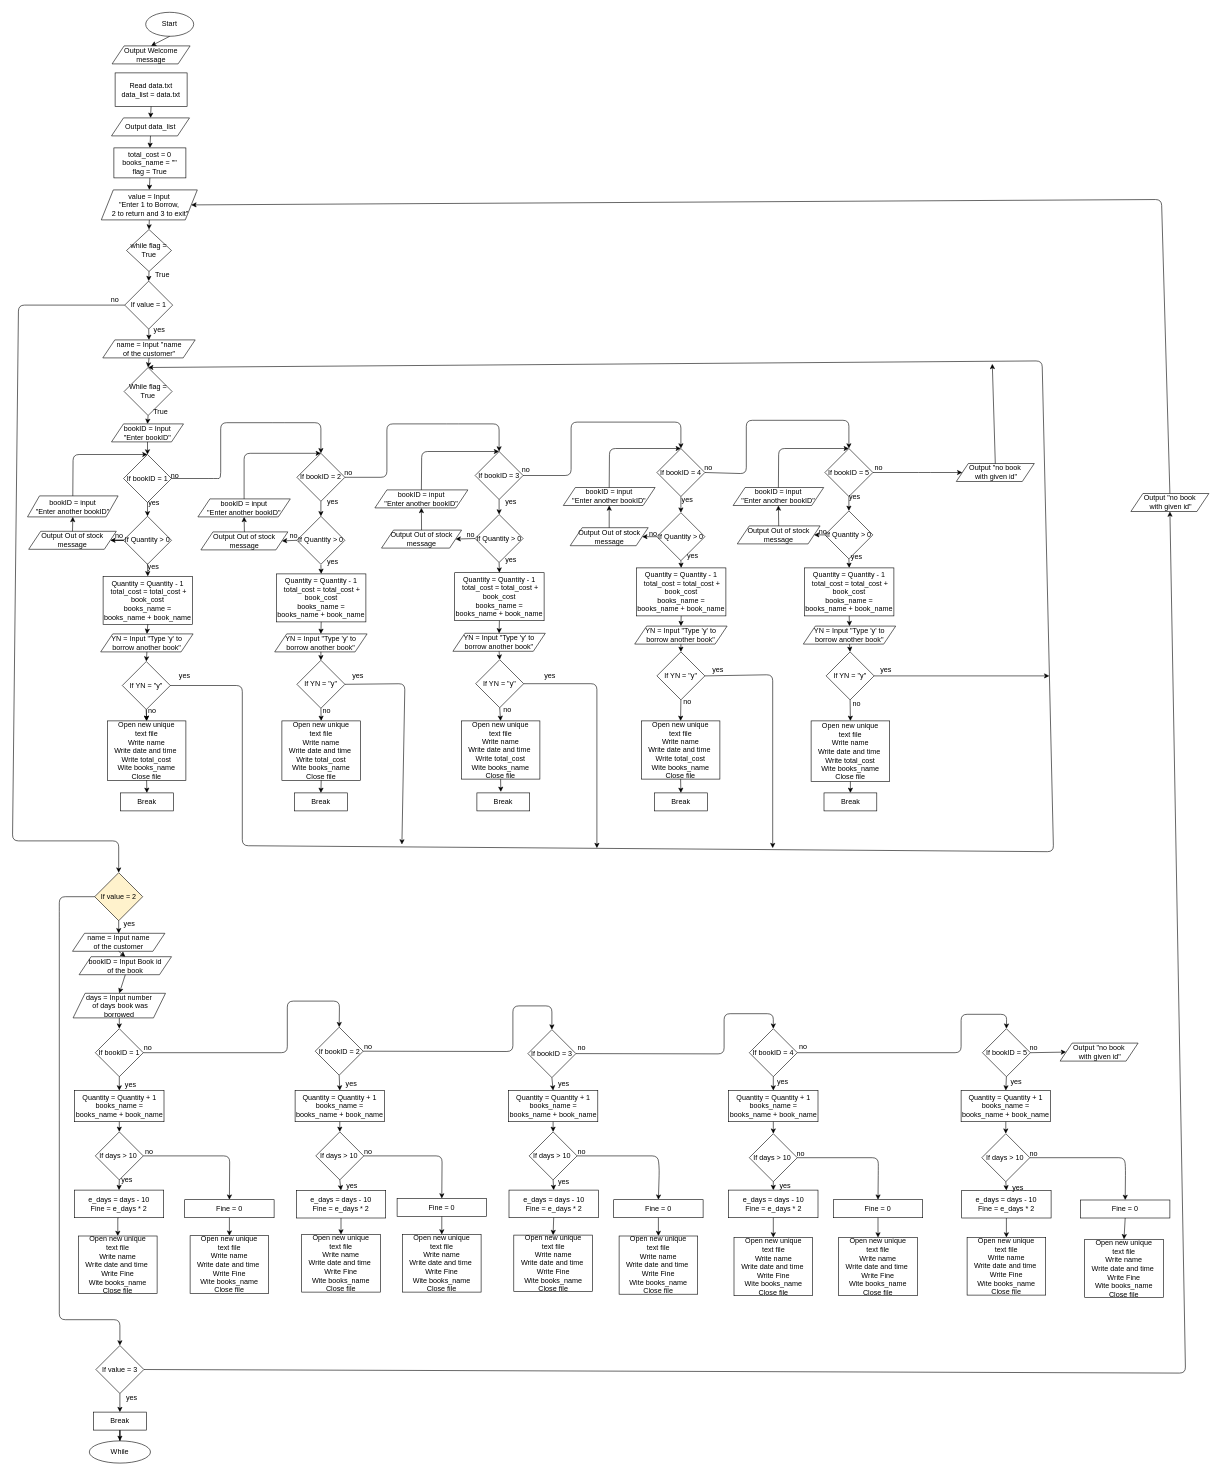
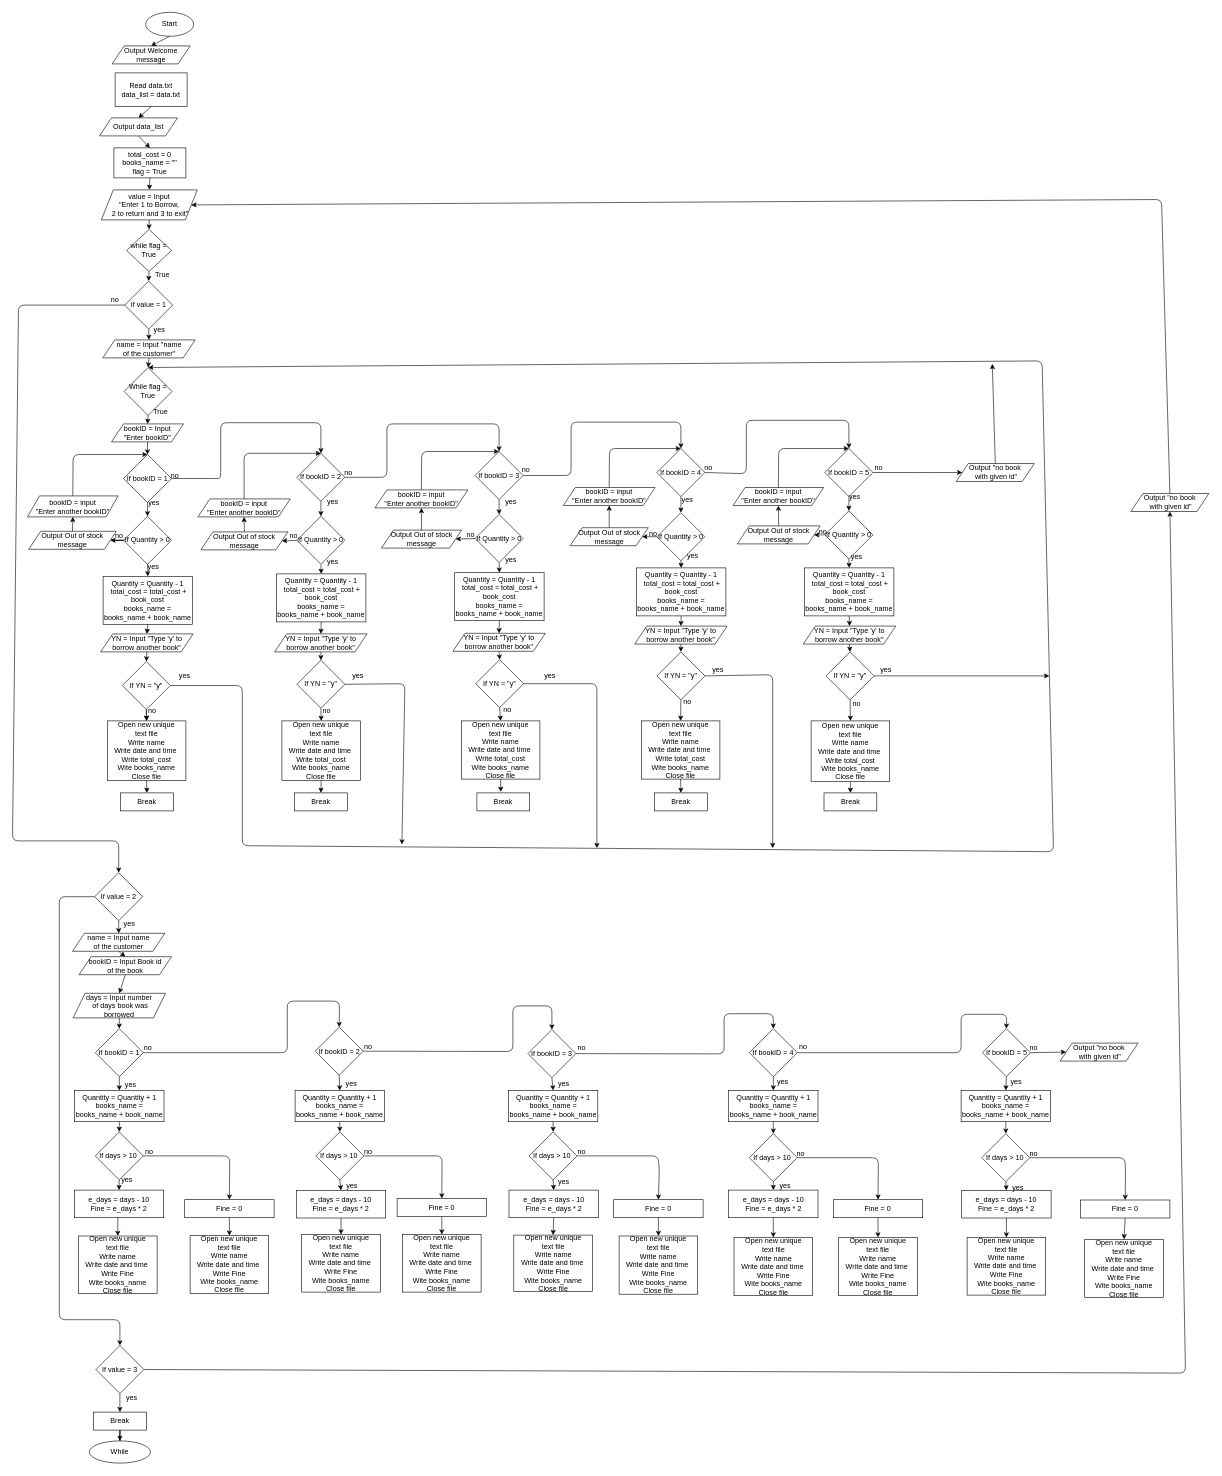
- <mxCell id="6" value="Output data_list" style="shape=parallelogram;perimeter=parallelogramPerimeter;whiteSpace=wrap;html=1;fixedSize=1;" parent="1" vertex="1"><mxGeometry x="185" y="196" width="130" height="30" as="geometry" /></mxCell>
+ <mxCell id="6" value="Output data_list" style="shape=parallelogram;perimeter=parallelogramPerimeter;whiteSpace=wrap;html=1;fixedSize=1;" parent="1" vertex="1"><mxGeometry x="165" y="196" width="130" height="30" as="geometry" /></mxCell>
- <mxCell id="121" value="If value = 2" style="rhombus;whiteSpace=wrap;html=1;fillColor=#fff2cc;" parent="1" vertex="1"><mxGeometry x="157" y="1454" width="80" height="80" as="geometry" /></mxCell>
+ <mxCell id="121" value="If value = 2" style="rhombus;whiteSpace=wrap;html=1;" parent="1" vertex="1"><mxGeometry x="157" y="1454" width="80" height="80" as="geometry" /></mxCell>
